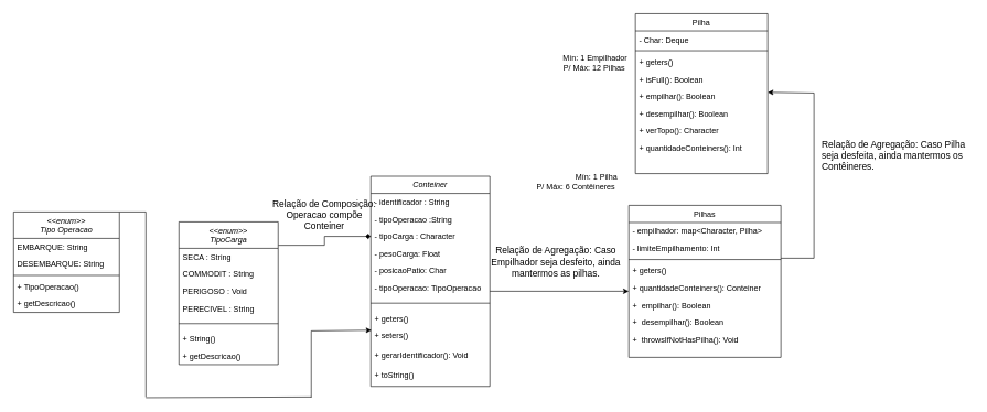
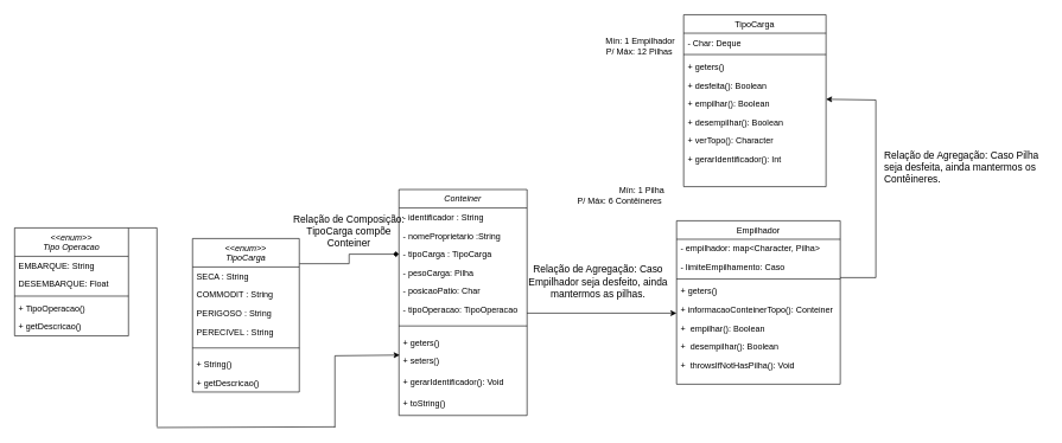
- <mxCell id="32" value="Pilha" style="swimlane;fontStyle=0;align=center;verticalAlign=top;childLayout=stackLayout;horizontal=1;startSize=26;horizontalStack=0;resizeParent=1;resizeLast=0;collapsible=1;marginBottom=0;rounded=0;shadow=0;strokeWidth=1;" parent="1" vertex="1"><mxGeometry x="960" y="20" width="200" height="242" as="geometry"><mxRectangle x="550" y="140" width="160" height="26" as="alternateBounds" /></mxGeometry></mxCell>
+ <mxCell id="32" value="TipoCarga" style="swimlane;fontStyle=0;align=center;verticalAlign=top;childLayout=stackLayout;horizontal=1;startSize=26;horizontalStack=0;resizeParent=1;resizeLast=0;collapsible=1;marginBottom=0;rounded=0;shadow=0;strokeWidth=1;" parent="1" vertex="1"><mxGeometry x="960" y="20" width="200" height="242" as="geometry"><mxRectangle x="550" y="140" width="160" height="26" as="alternateBounds" /></mxGeometry></mxCell>
- <mxCell id="43" value="Mín: 1 Empilhador&lt;br&gt;P/ Máx: 12 Pilhas&amp;nbsp;" style="text;html=1;strokeColor=none;fillColor=none;align=right;verticalAlign=middle;whiteSpace=wrap;rounded=0;" parent="1" vertex="1"><mxGeometry x="810" y="80" width="140" height="30" as="geometry" /></mxCell>
+ <mxCell id="43" value="Mín: 1 Empilhador&lt;br&gt;P/ Máx: 12 Pilhas&amp;nbsp;" style="text;html=1;strokeColor=none;fillColor=none;align=right;verticalAlign=middle;whiteSpace=wrap;rounded=0;" parent="1" vertex="1"><mxGeometry x="810" y="50" width="140" height="30" as="geometry" /></mxCell>
- <mxCell id="36" value="+ isFull(): Boolean&#10;" style="text;align=left;verticalAlign=top;spacingLeft=4;spacingRight=4;overflow=hidden;rotatable=0;points=[[0,0.5],[1,0.5]];portConstraint=eastwest;" parent="32" vertex="1"><mxGeometry y="86" width="200" height="26" as="geometry" /></mxCell>
+ <mxCell id="36" value="+ desfeita(): Boolean&#10;" style="text;align=left;verticalAlign=top;spacingLeft=4;spacingRight=4;overflow=hidden;rotatable=0;points=[[0,0.5],[1,0.5]];portConstraint=eastwest;" parent="32" vertex="1"><mxGeometry y="86" width="200" height="26" as="geometry" /></mxCell>
- <mxCell id="40" value="+ quantidadeConteiners(): Int" style="text;align=left;verticalAlign=top;spacingLeft=4;spacingRight=4;overflow=hidden;rotatable=0;points=[[0,0.5],[1,0.5]];portConstraint=eastwest;" parent="32" vertex="1"><mxGeometry y="190" width="200" height="26" as="geometry" /></mxCell>
+ <mxCell id="40" value="+ gerarIdentificador(): Int" style="text;align=left;verticalAlign=top;spacingLeft=4;spacingRight=4;overflow=hidden;rotatable=0;points=[[0,0.5],[1,0.5]];portConstraint=eastwest;" parent="32" vertex="1"><mxGeometry y="190" width="200" height="26" as="geometry" /></mxCell>
- <mxCell id="14" value="Pilhas" style="swimlane;fontStyle=0;align=center;verticalAlign=top;childLayout=stackLayout;horizontal=1;startSize=26;horizontalStack=0;resizeParent=1;resizeLast=0;collapsible=1;marginBottom=0;rounded=0;shadow=0;strokeWidth=1;" parent="1" vertex="1"><mxGeometry x="950" y="310" width="230" height="230" as="geometry"><mxRectangle x="550" y="140" width="160" height="26" as="alternateBounds" /></mxGeometry></mxCell>
+ <mxCell id="14" value="Empilhador" style="swimlane;fontStyle=0;align=center;verticalAlign=top;childLayout=stackLayout;horizontal=1;startSize=26;horizontalStack=0;resizeParent=1;resizeLast=0;collapsible=1;marginBottom=0;rounded=0;shadow=0;strokeWidth=1;" parent="1" vertex="1"><mxGeometry x="950" y="310" width="230" height="230" as="geometry"><mxRectangle x="550" y="140" width="160" height="26" as="alternateBounds" /></mxGeometry></mxCell>
- <mxCell id="45" value="Relação de Composição: Operacao compõe Conteiner" style="text;html=1;strokeColor=none;fillColor=none;align=center;verticalAlign=middle;whiteSpace=wrap;rounded=0;fontSize=14;" parent="1" vertex="1"><mxGeometry x="400" y="315" width="180" height="20" as="geometry" /></mxCell>
+ <mxCell id="45" value="Relação de Composição: TipoCarga compõe Conteiner" style="text;html=1;strokeColor=none;fillColor=none;align=center;verticalAlign=middle;whiteSpace=wrap;rounded=0;fontSize=14;" parent="1" vertex="1"><mxGeometry x="400" y="315" width="180" height="20" as="geometry" /></mxCell>
- <mxCell id="4" value="- tipoOperacao :String" style="text;align=left;verticalAlign=top;spacingLeft=4;spacingRight=4;overflow=hidden;rotatable=0;points=[[0,0.5],[1,0.5]];portConstraint=eastwest;rounded=0;shadow=0;html=0;" parent="2" vertex="1"><mxGeometry y="52" width="180" height="26" as="geometry" /></mxCell>
+ <mxCell id="4" value="- nomeProprietario :String" style="text;align=left;verticalAlign=top;spacingLeft=4;spacingRight=4;overflow=hidden;rotatable=0;points=[[0,0.5],[1,0.5]];portConstraint=eastwest;rounded=0;shadow=0;html=0;" parent="2" vertex="1"><mxGeometry y="52" width="180" height="26" as="geometry" /></mxCell>
- <mxCell id="5" value="- tipoCarga : Character" style="text;align=left;verticalAlign=top;spacingLeft=4;spacingRight=4;overflow=hidden;rotatable=0;points=[[0,0.5],[1,0.5]];portConstraint=eastwest;rounded=0;shadow=0;html=0;" parent="2" vertex="1"><mxGeometry y="78" width="180" height="26" as="geometry" /></mxCell>
+ <mxCell id="5" value="- tipoCarga : TipoCarga" style="text;align=left;verticalAlign=top;spacingLeft=4;spacingRight=4;overflow=hidden;rotatable=0;points=[[0,0.5],[1,0.5]];portConstraint=eastwest;rounded=0;shadow=0;html=0;" parent="2" vertex="1"><mxGeometry y="78" width="180" height="26" as="geometry" /></mxCell>
- <mxCell id="16" value="- limiteEmpilhamento: Int" style="text;align=left;verticalAlign=top;spacingLeft=4;spacingRight=4;overflow=hidden;rotatable=0;points=[[0,0.5],[1,0.5]];portConstraint=eastwest;" parent="14" vertex="1"><mxGeometry y="52" width="230" height="26" as="geometry" /></mxCell>
+ <mxCell id="16" value="- limiteEmpilhamento: Caso" style="text;align=left;verticalAlign=top;spacingLeft=4;spacingRight=4;overflow=hidden;rotatable=0;points=[[0,0.5],[1,0.5]];portConstraint=eastwest;" parent="14" vertex="1"><mxGeometry y="52" width="230" height="26" as="geometry" /></mxCell>
- <mxCell id="6" value="- pesoCarga: Float" style="text;align=left;verticalAlign=top;spacingLeft=4;spacingRight=4;overflow=hidden;rotatable=0;points=[[0,0.5],[1,0.5]];portConstraint=eastwest;rounded=0;shadow=0;html=0;" parent="2" vertex="1"><mxGeometry y="104" width="180" height="26" as="geometry" /></mxCell>
+ <mxCell id="6" value="- pesoCarga: Pilha" style="text;align=left;verticalAlign=top;spacingLeft=4;spacingRight=4;overflow=hidden;rotatable=0;points=[[0,0.5],[1,0.5]];portConstraint=eastwest;rounded=0;shadow=0;html=0;" parent="2" vertex="1"><mxGeometry y="104" width="180" height="26" as="geometry" /></mxCell>
- <mxCell id="48" value="DESEMBARQUE: String" style="text;align=left;verticalAlign=top;spacingLeft=4;spacingRight=4;overflow=hidden;rotatable=0;points=[[0,0.5],[1,0.5]];portConstraint=eastwest;rounded=0;shadow=0;html=0;" parent="46" vertex="1"><mxGeometry y="66" width="160" height="26" as="geometry" /></mxCell>
+ <mxCell id="48" value="DESEMBARQUE: Float" style="text;align=left;verticalAlign=top;spacingLeft=4;spacingRight=4;overflow=hidden;rotatable=0;points=[[0,0.5],[1,0.5]];portConstraint=eastwest;rounded=0;shadow=0;html=0;" parent="46" vertex="1"><mxGeometry y="66" width="160" height="26" as="geometry" /></mxCell>
- <mxCell id="19" value="+ quantidadeConteiners(): Conteiner" style="text;align=left;verticalAlign=top;spacingLeft=4;spacingRight=4;overflow=hidden;rotatable=0;points=[[0,0.5],[1,0.5]];portConstraint=eastwest;" parent="14" vertex="1"><mxGeometry y="112" width="230" height="26" as="geometry" /></mxCell>
+ <mxCell id="19" value="+ informacaoConteinerTopo(): Conteiner" style="text;align=left;verticalAlign=top;spacingLeft=4;spacingRight=4;overflow=hidden;rotatable=0;points=[[0,0.5],[1,0.5]];portConstraint=eastwest;" parent="14" vertex="1"><mxGeometry y="112" width="230" height="26" as="geometry" /></mxCell>
- <mxCell id="27" value="PERIGOSO : Void" style="text;align=left;verticalAlign=top;spacingLeft=4;spacingRight=4;overflow=hidden;rotatable=0;points=[[0,0.5],[1,0.5]];portConstraint=eastwest;" parent="24" vertex="1"><mxGeometry y="92" width="150" height="26" as="geometry" /></mxCell>
+ <mxCell id="27" value="PERIGOSO : String" style="text;align=left;verticalAlign=top;spacingLeft=4;spacingRight=4;overflow=hidden;rotatable=0;points=[[0,0.5],[1,0.5]];portConstraint=eastwest;" parent="24" vertex="1"><mxGeometry y="92" width="150" height="26" as="geometry" /></mxCell>
